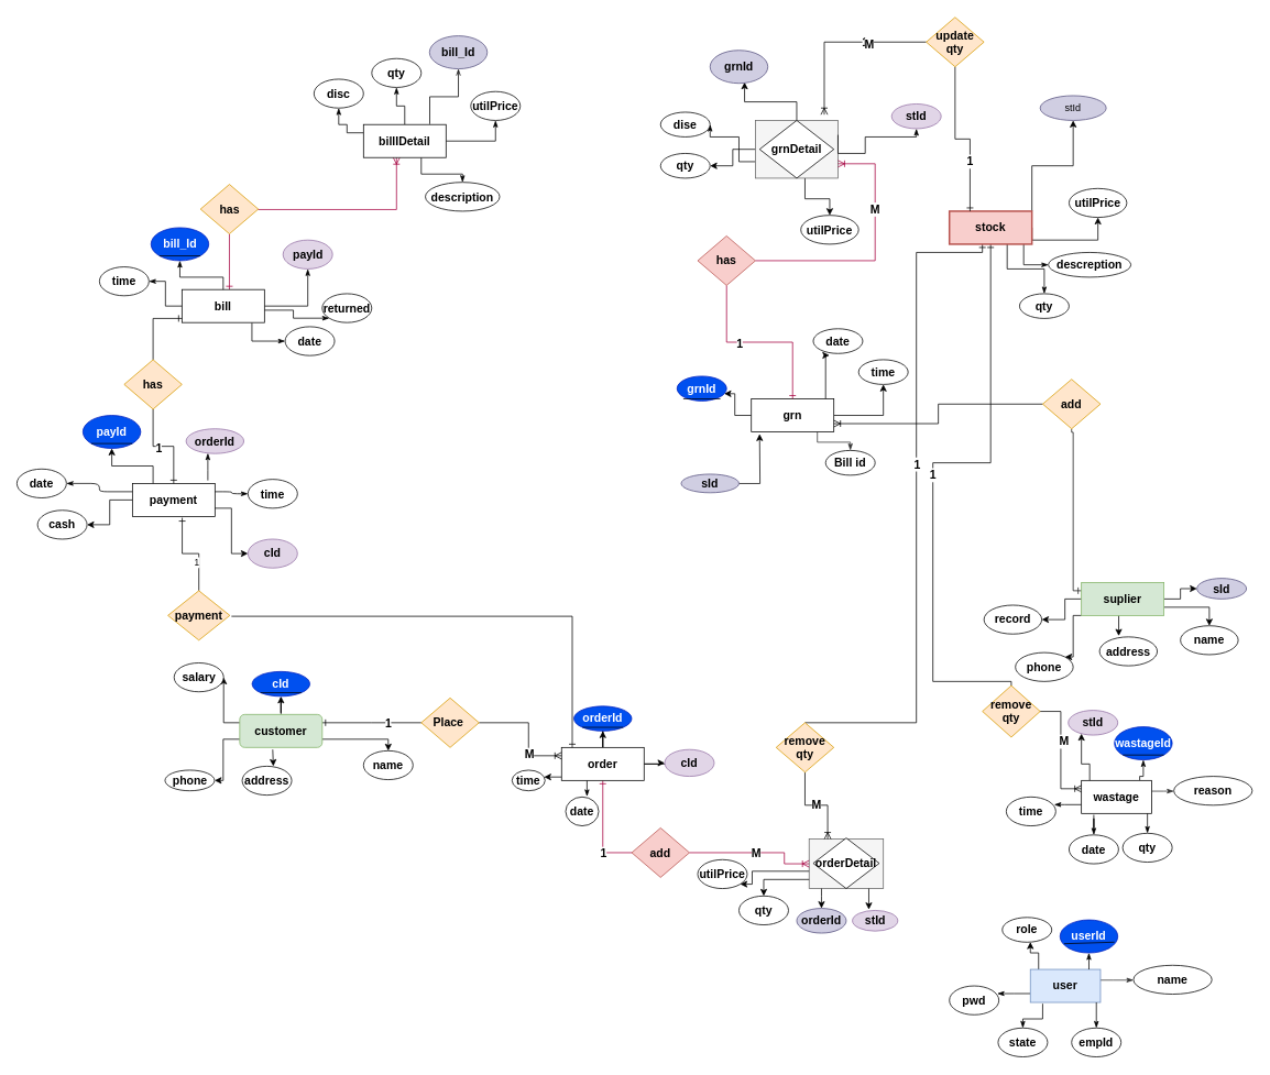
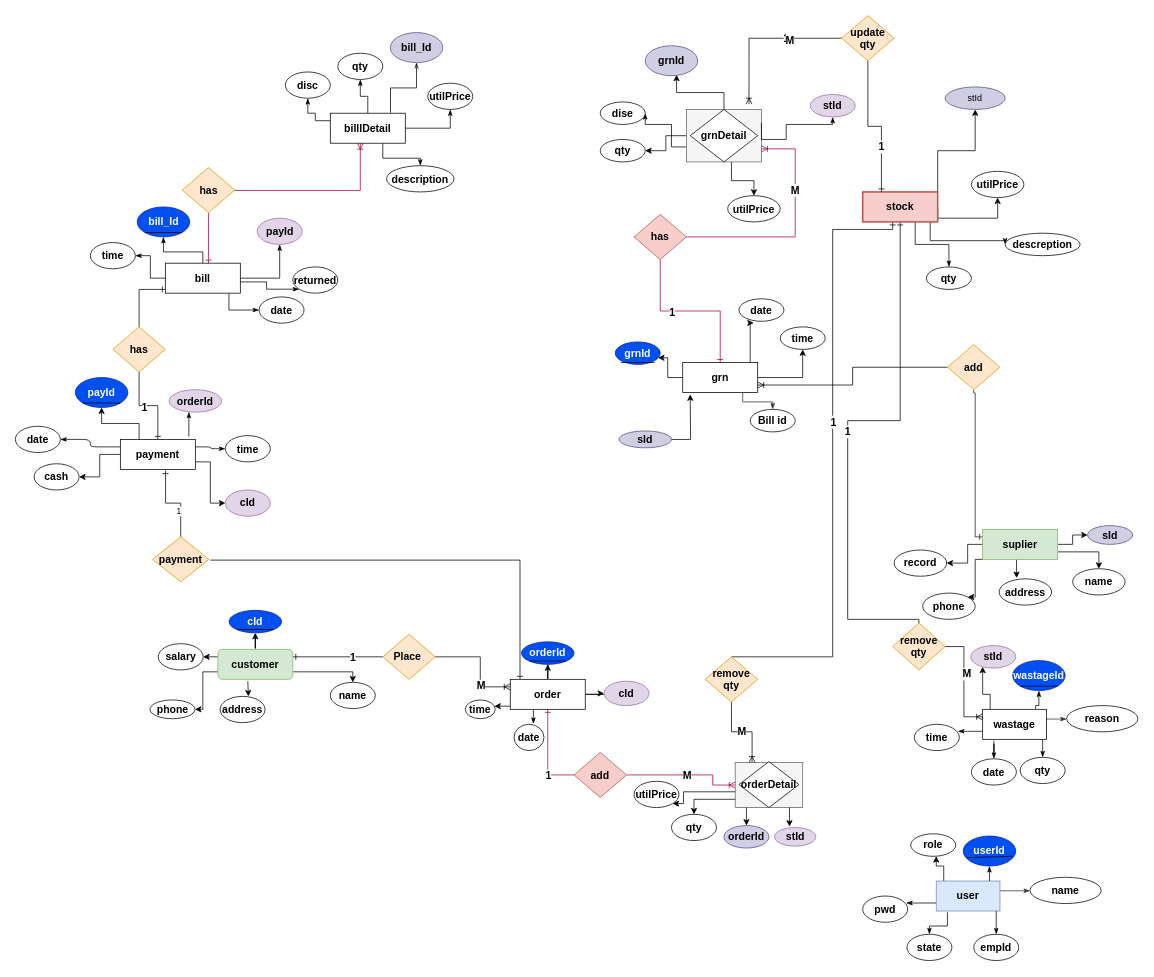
- <mxCell id="49" value="descreption" style="ellipse;whiteSpace=wrap;html=1;rounded=0;fontStyle=1;fontSize=14;fontFamily=Helvetica;" parent="1" vertex="1"><mxGeometry x="1269.97" y="305" width="100" height="30" as="geometry" /></mxCell>
+ <mxCell id="49" value="descreption" style="ellipse;whiteSpace=wrap;html=1;rounded=0;fontStyle=1;fontSize=14;fontFamily=Helvetica;" parent="1" vertex="1"><mxGeometry x="1339.97" y="310" width="100" height="30" as="geometry" /></mxCell>
- <mxCell id="110" value="salary" style="ellipse;whiteSpace=wrap;html=1;rounded=0;fontStyle=1;fontSize=14;fontFamily=Helvetica;" parent="1" vertex="1"><mxGeometry x="210.5" y="802.5" width="60" height="35" as="geometry" /></mxCell>
+ <mxCell id="110" value="salary" style="ellipse;whiteSpace=wrap;html=1;rounded=0;fontStyle=1;fontSize=14;fontFamily=Helvetica;" parent="1" vertex="1"><mxGeometry x="210.5" y="857.5" width="60" height="35" as="geometry" /></mxCell>
